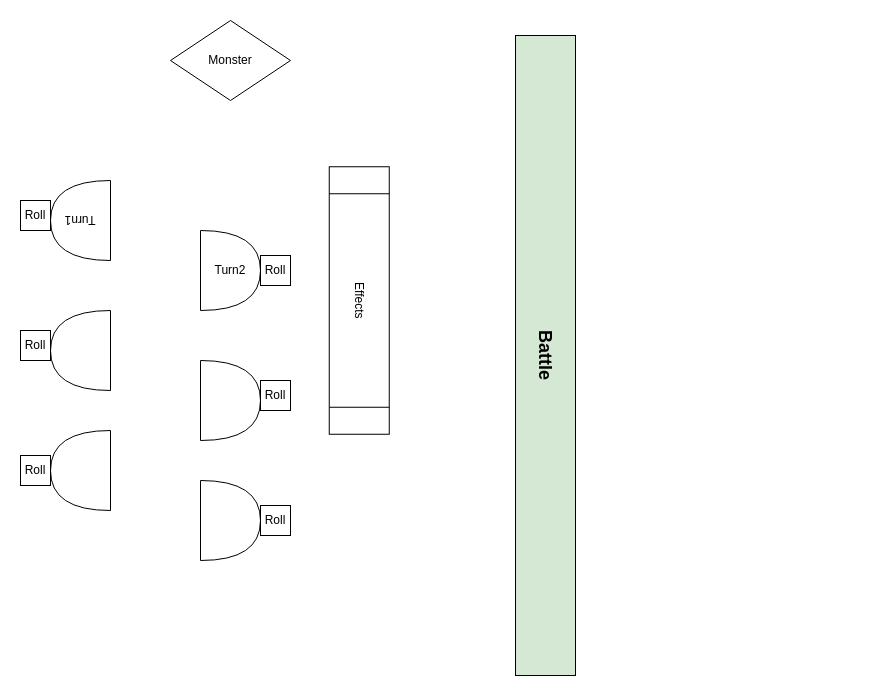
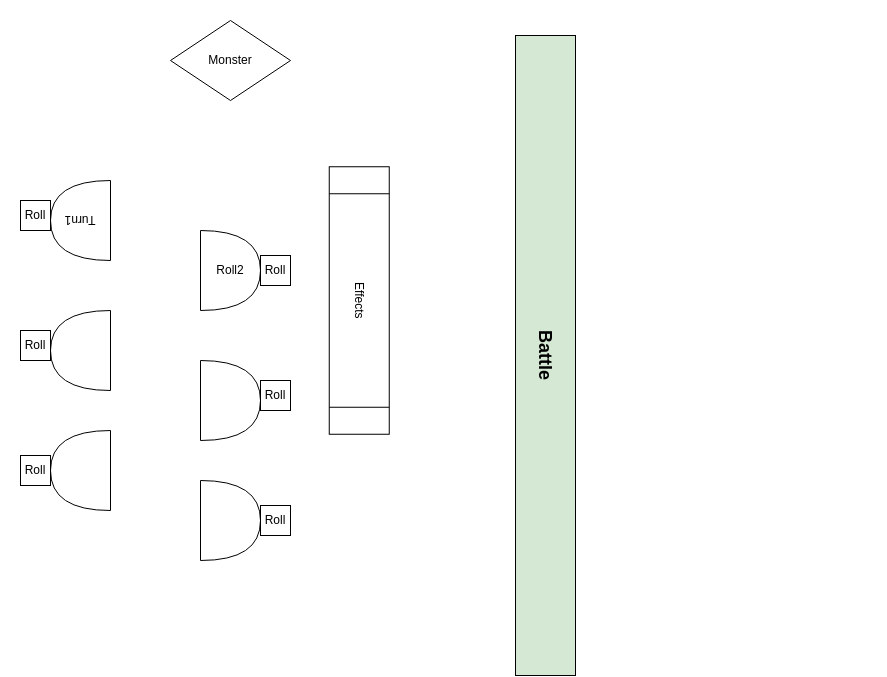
- <mxCell id="6" value="Turn2" style="shape=or;whiteSpace=wrap;html=1;" vertex="1" parent="1"><mxGeometry x="200" y="230" width="60" height="80" as="geometry" /></mxCell>
+ <mxCell id="6" value="Roll2" style="shape=or;whiteSpace=wrap;html=1;" vertex="1" parent="1"><mxGeometry x="200" y="230" width="60" height="80" as="geometry" /></mxCell>
